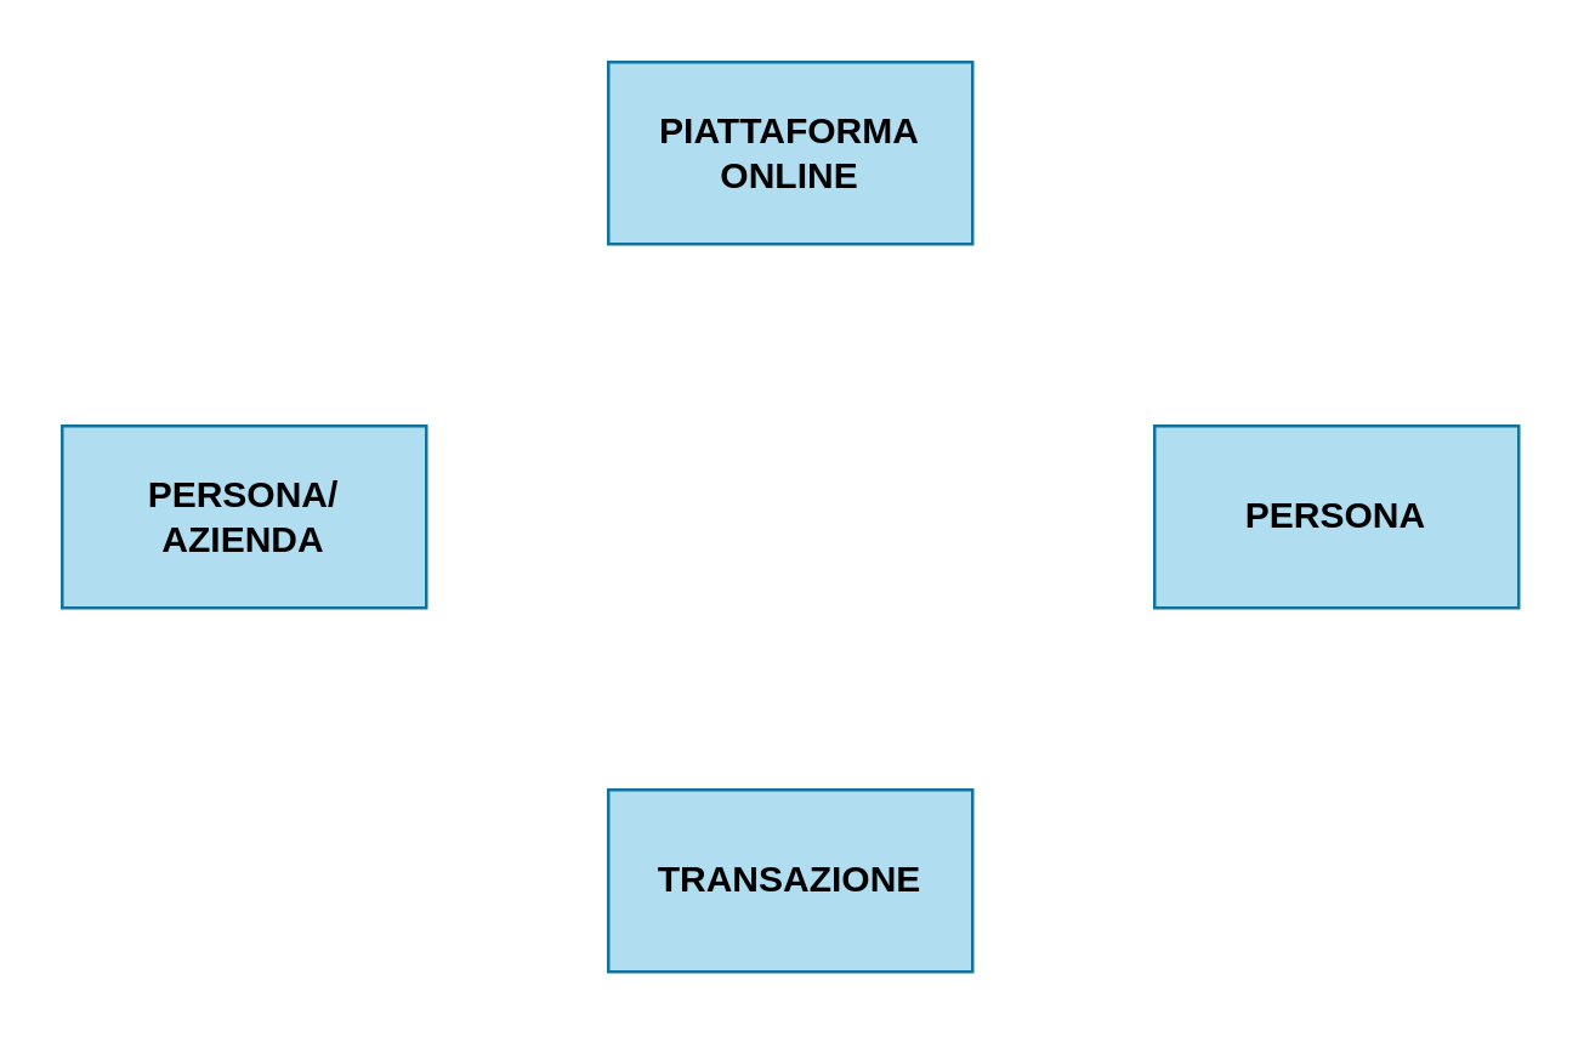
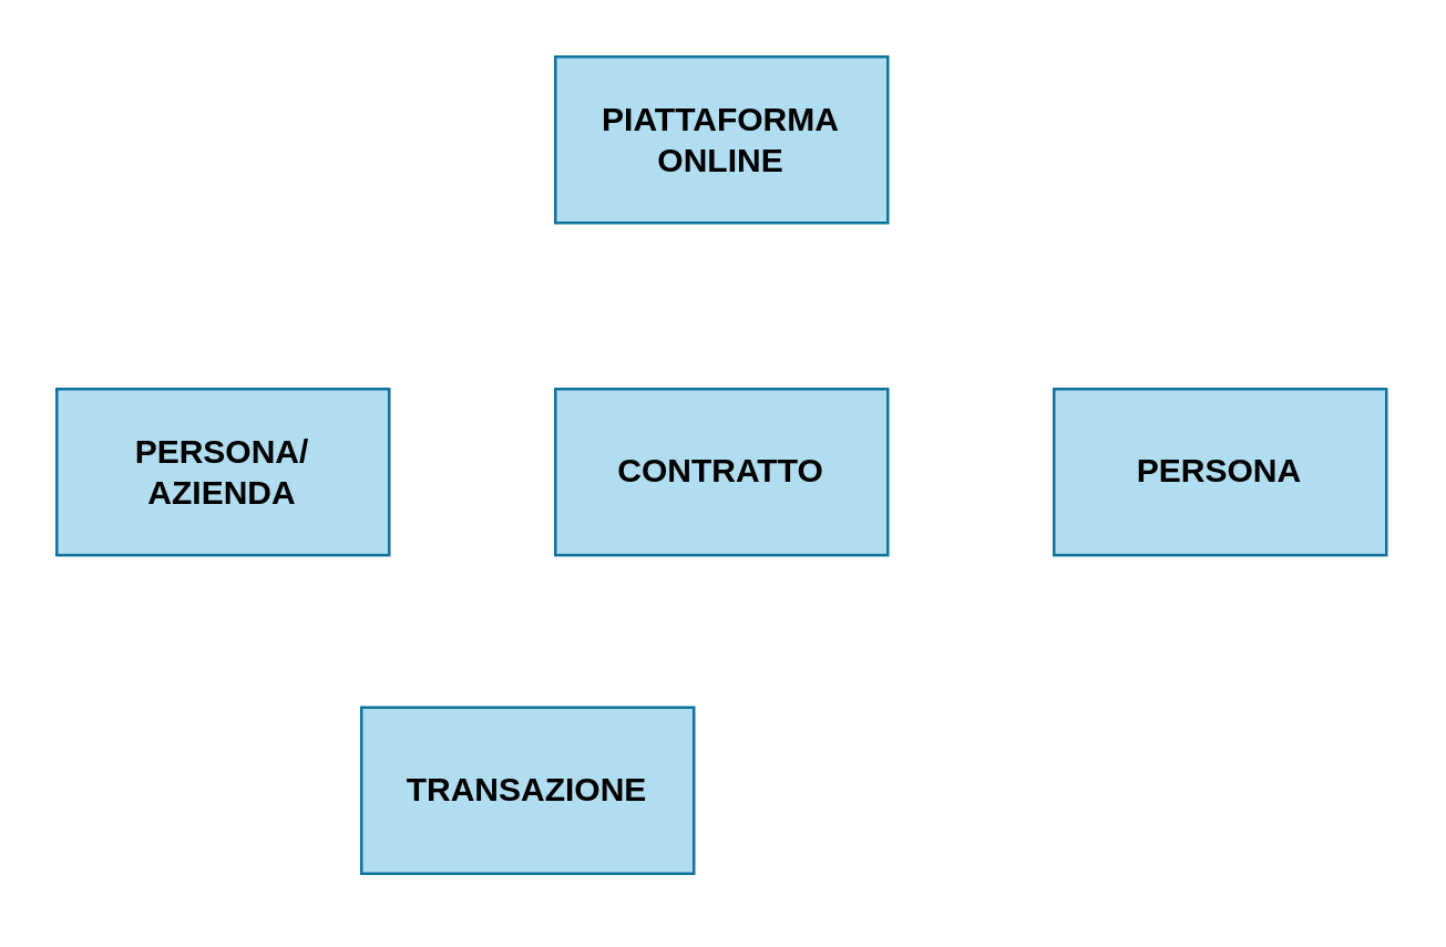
+ <mxCell id="2" value="&lt;b&gt;CONTRATTO&lt;/b&gt;" style="whiteSpace=wrap;html=1;align=center;fillColor=#b1ddf0;strokeColor=#10739e;" parent="1" vertex="1"><mxGeometry x="200" y="140" width="120" height="60" as="geometry" /></mxCell>
- <mxCell id="5" value="&lt;b&gt;TRANSAZIONE&lt;/b&gt;" style="whiteSpace=wrap;html=1;align=center;fillColor=#b1ddf0;strokeColor=#10739e;" parent="1" vertex="1"><mxGeometry x="200" y="260" width="120" height="60" as="geometry" /></mxCell>
+ <mxCell id="5" value="&lt;b&gt;TRANSAZIONE&lt;/b&gt;" style="whiteSpace=wrap;html=1;align=center;fillColor=#b1ddf0;strokeColor=#10739e;" parent="1" vertex="1"><mxGeometry x="130" y="255" width="120" height="60" as="geometry" /></mxCell>
